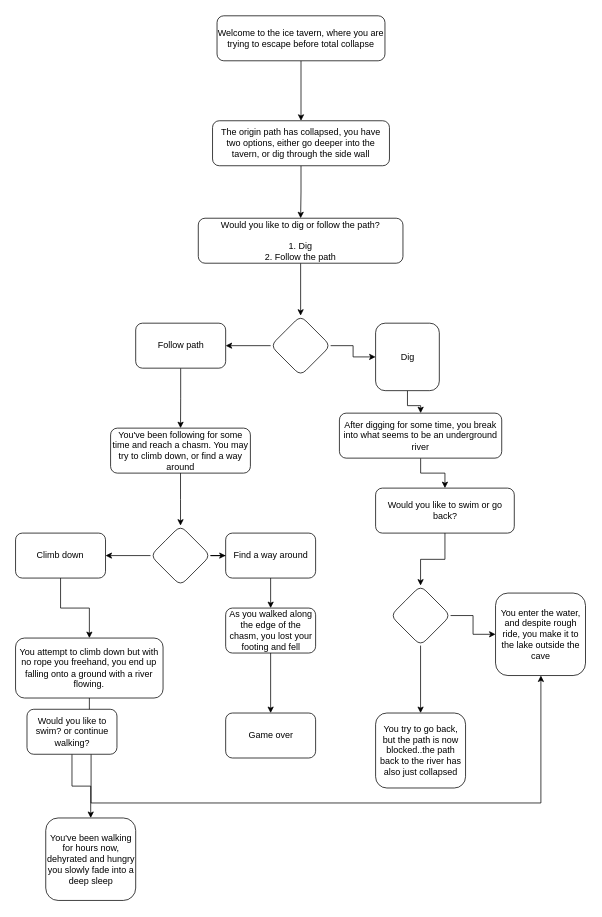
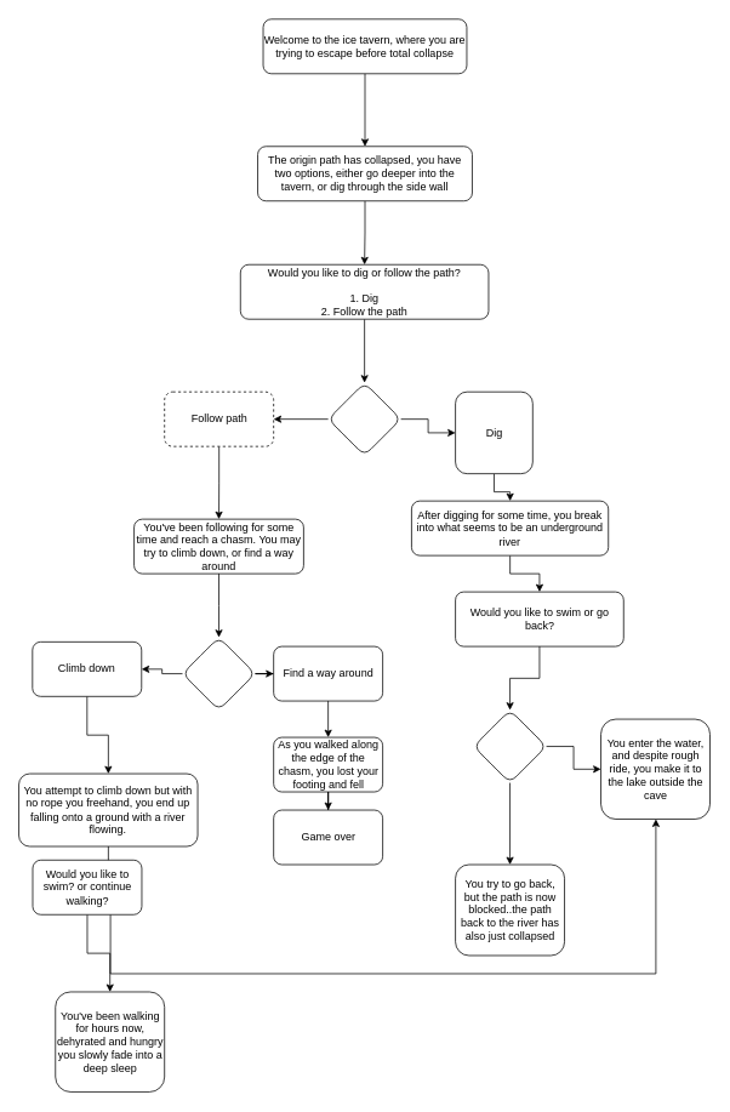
- <mxCell id="12" value="Follow path" style="whiteSpace=wrap;html=1;rounded=1;" vertex="1" parent="1"><mxGeometry x="180.5" y="430" width="120" height="60" as="geometry" /></mxCell>
+ <mxCell id="12" value="Follow path" style="whiteSpace=wrap;html=1;rounded=1;dashed=1;" vertex="1" parent="1"><mxGeometry x="180.5" y="430" width="120" height="60" as="geometry" /></mxCell>
- <mxCell id="25" value="Climb down" style="whiteSpace=wrap;html=1;rounded=1;" vertex="1" parent="1"><mxGeometry x="20.25" y="710" width="120" height="60" as="geometry" /></mxCell>
+ <mxCell id="25" value="Climb down" style="whiteSpace=wrap;html=1;rounded=1;" vertex="1" parent="1"><mxGeometry x="35.25" y="705" width="120" height="60" as="geometry" /></mxCell>
- <mxCell id="30" value="Game over" style="whiteSpace=wrap;html=1;rounded=1;" vertex="1" parent="1"><mxGeometry x="300.5" y="950" width="120" height="60" as="geometry" /></mxCell>
+ <mxCell id="30" value="Game over" style="whiteSpace=wrap;html=1;rounded=1;" vertex="1" parent="1"><mxGeometry x="300.5" y="890" width="120" height="60" as="geometry" /></mxCell>
